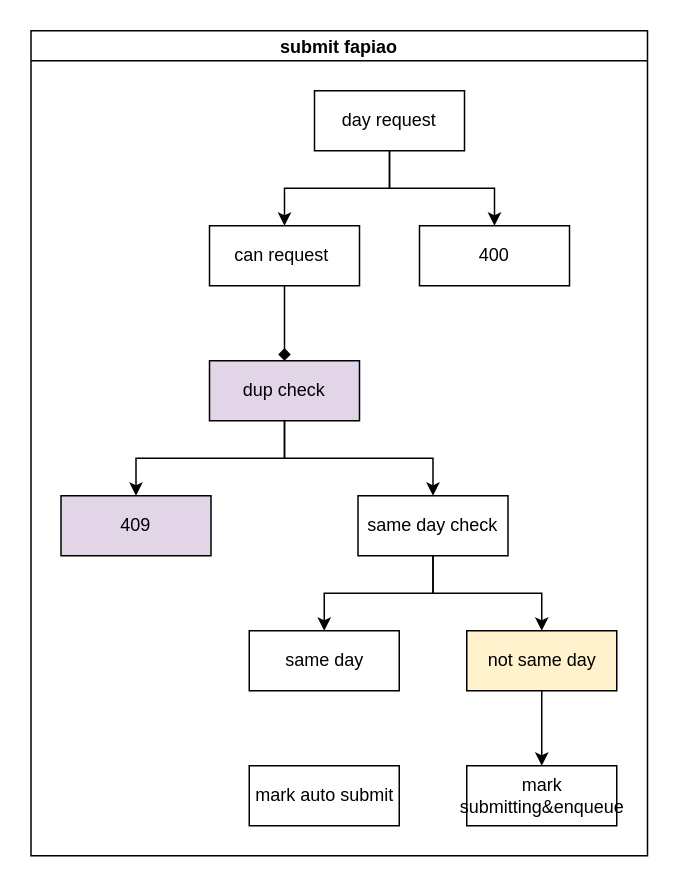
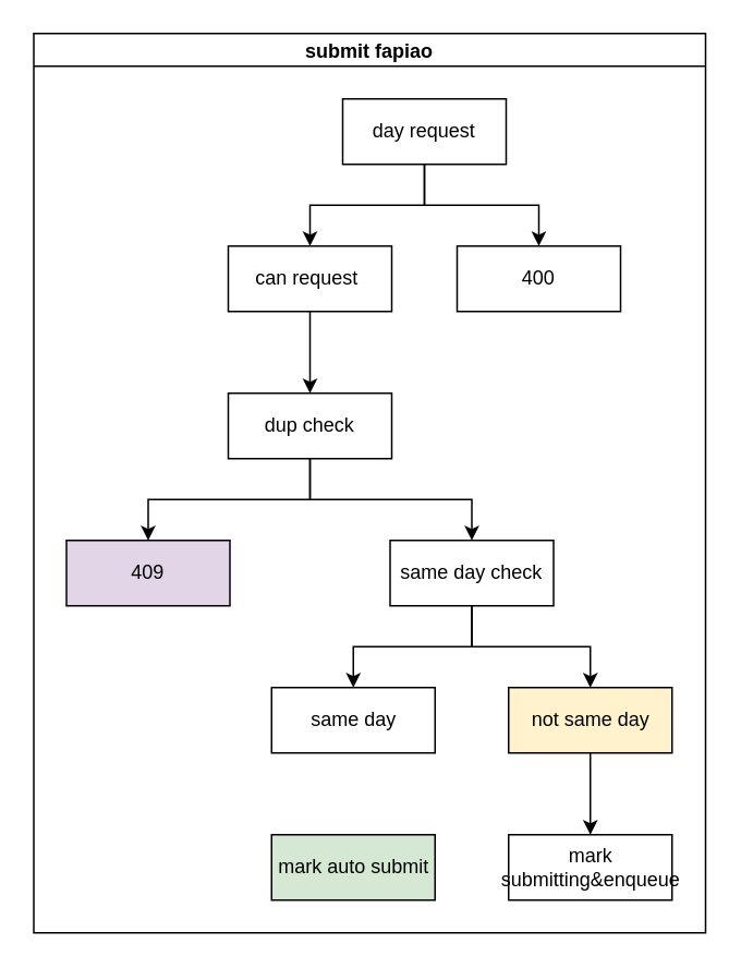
- <mxCell id="8" value="" style="edgeStyle=elbowEdgeStyle;elbow=vertical;html=1;rounded=0;endArrow=diamond;" edge="1" target="9" source="4" parent="2"><mxGeometry relative="1" as="geometry"><mxPoint x="211" y="320" as="sourcePoint" /></mxGeometry></mxCell>
+ <mxCell id="8" value="" style="edgeStyle=elbowEdgeStyle;elbow=vertical;html=1;rounded=0;" edge="1" target="9" source="4" parent="2"><mxGeometry relative="1" as="geometry"><mxPoint x="211" y="320" as="sourcePoint" /></mxGeometry></mxCell>
- <mxCell id="9" value="dup check" style="whiteSpace=wrap;html=1;fillColor=#e1d5e7;" vertex="1" parent="2"><mxGeometry x="119" y="220" width="100" height="40" as="geometry" /></mxCell>
+ <mxCell id="9" value="dup check" style="whiteSpace=wrap;html=1;" vertex="1" parent="2"><mxGeometry x="119" y="220" width="100" height="40" as="geometry" /></mxCell>
- <mxCell id="20" value="mark auto submit" style="whiteSpace=wrap;html=1;" vertex="1" parent="2"><mxGeometry x="145.5" y="490" width="100" height="40" as="geometry" /></mxCell>
+ <mxCell id="20" value="mark auto submit" style="whiteSpace=wrap;html=1;fillColor=#d5e8d4;" vertex="1" parent="2"><mxGeometry x="145.5" y="490" width="100" height="40" as="geometry" /></mxCell>
